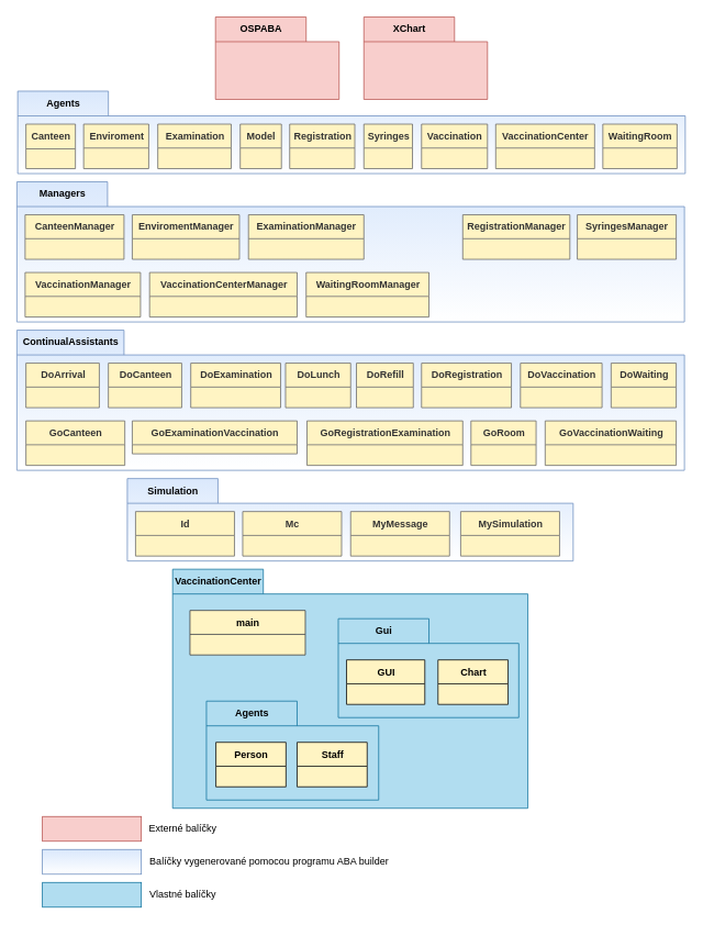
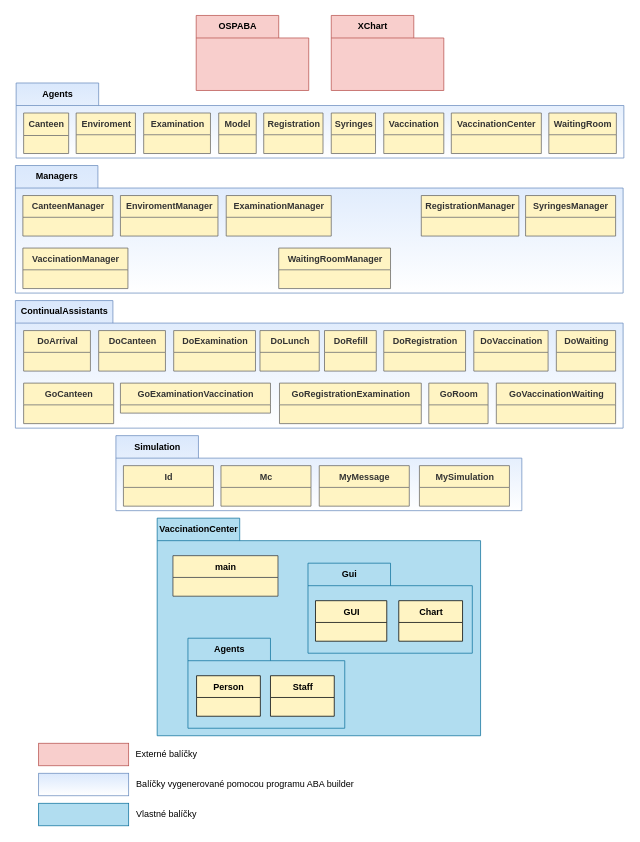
- <mxCell id="41" value="VaccinationCenterManager" style="swimlane;fontStyle=1;align=center;verticalAlign=middle;childLayout=stackLayout;horizontal=1;startSize=29;horizontalStack=0;resizeParent=1;resizeParentMax=0;resizeLast=0;collapsible=0;marginBottom=0;html=1;swimlaneFillColor=#FFF4C3;strokeColor=#666666;fontColor=#333333;fillColor=#FFF4C3;" vertex="1" parent="34"><mxGeometry x="161" y="110" width="179" height="54" as="geometry" /></mxCell>
